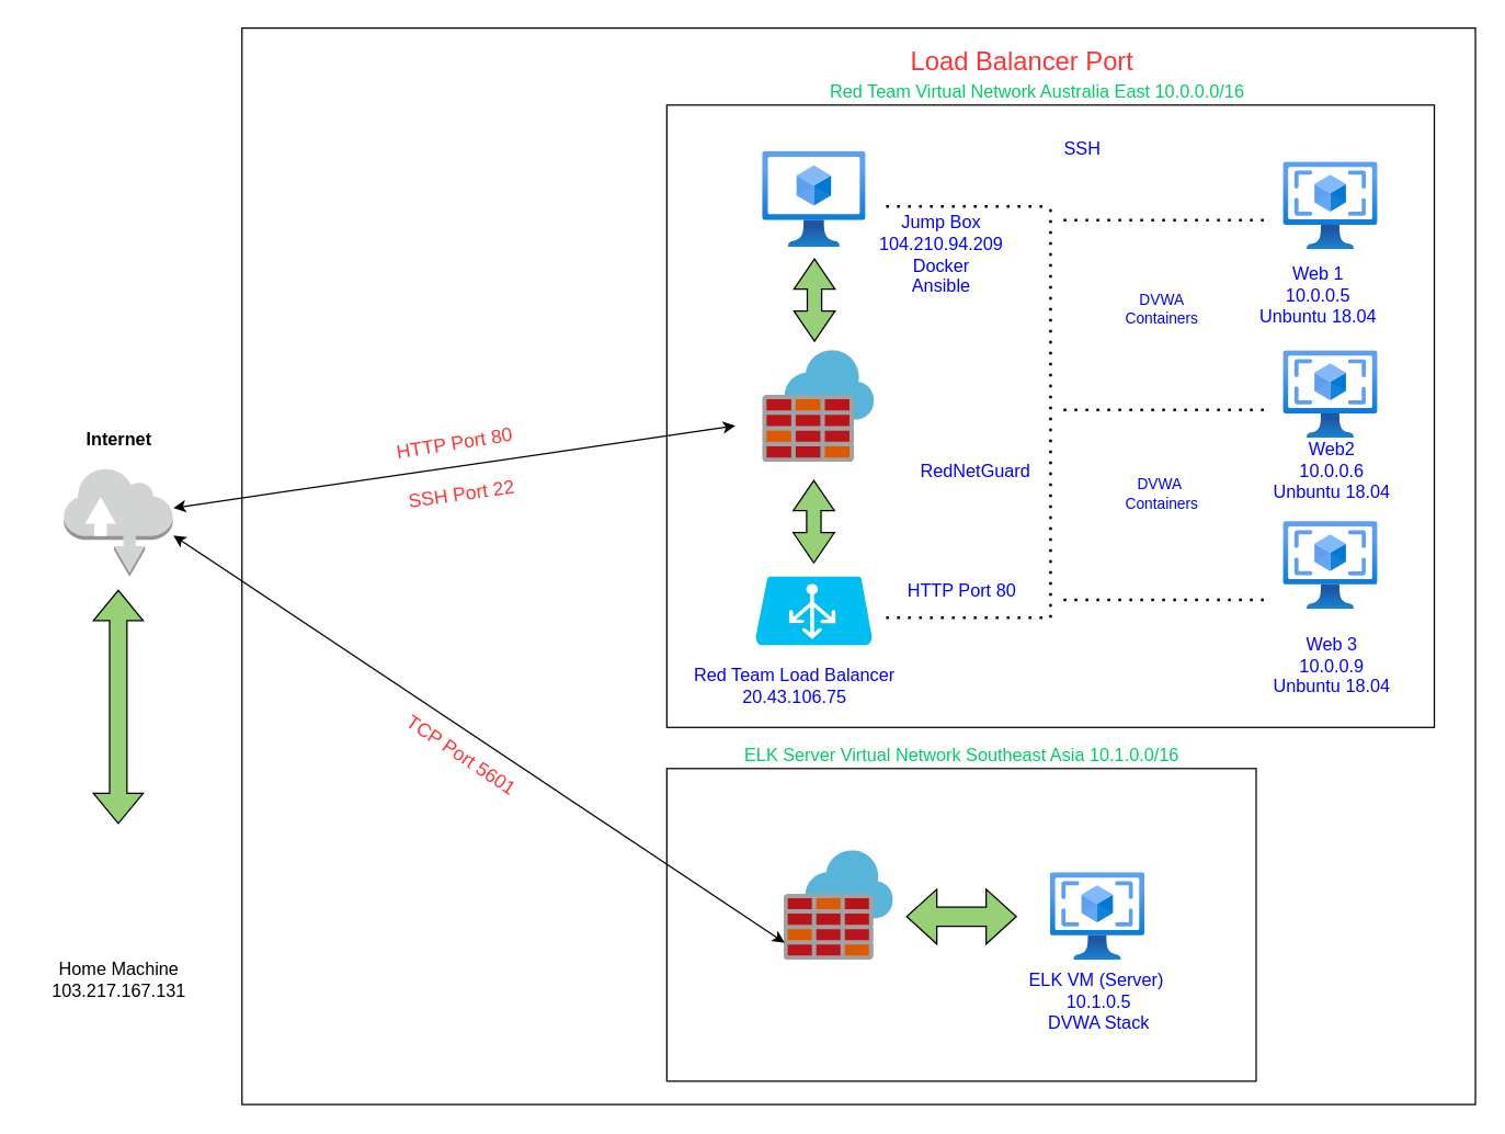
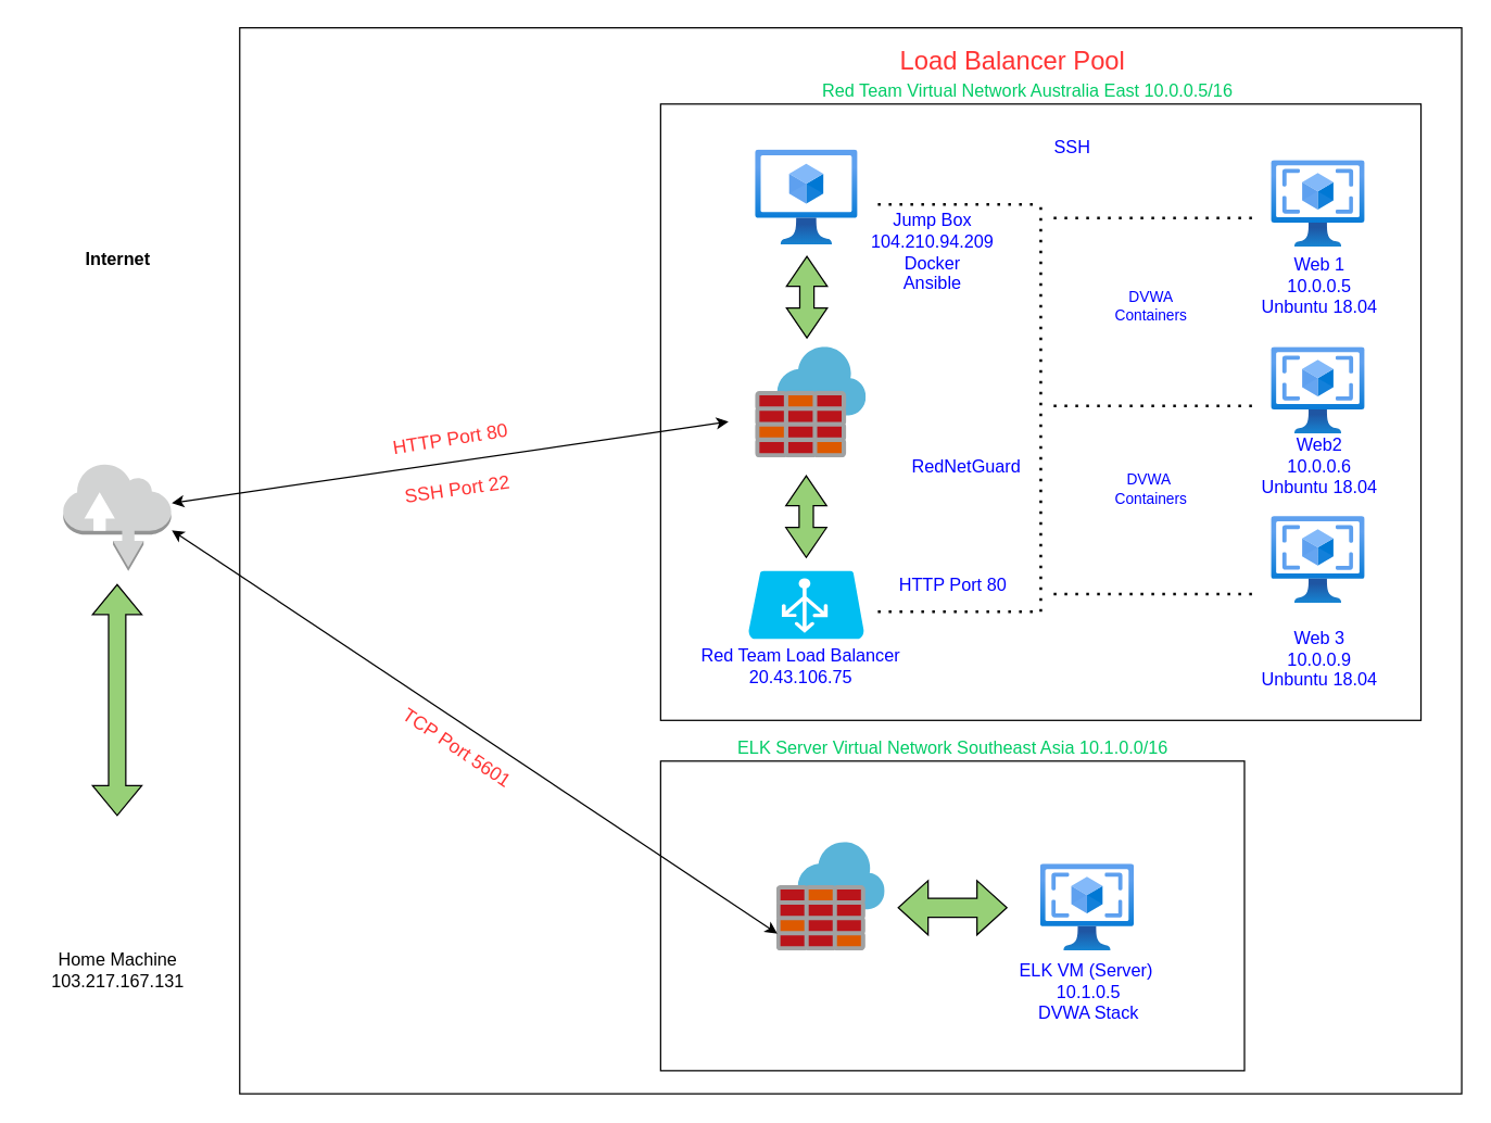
- <mxCell id="35" value="Load Balancer Port" style="text;html=1;resizable=0;autosize=1;align=center;verticalAlign=middle;points=[];fillColor=none;strokeColor=none;rounded=0;fontSize=19;fontColor=#FF3333;" parent="1" vertex="1"><mxGeometry x="655" y="30" width="180" height="30" as="geometry" /></mxCell>
+ <mxCell id="35" value="Load Balancer Pool" style="text;html=1;resizable=0;autosize=1;align=center;verticalAlign=middle;points=[];fillColor=none;strokeColor=none;rounded=0;fontSize=19;fontColor=#FF3333;" parent="1" vertex="1"><mxGeometry x="655" y="30" width="180" height="30" as="geometry" /></mxCell>
- <mxCell id="44" value="Red Team Virtual Network Australia East 10.0.0.0/16" style="text;html=1;resizable=0;autosize=1;align=center;verticalAlign=middle;points=[];fillColor=none;strokeColor=none;rounded=0;fontSize=13;fontColor=#00CC66;" parent="1" vertex="1"><mxGeometry x="596" y="56.13" width="320" height="20" as="geometry" /></mxCell>
+ <mxCell id="44" value="Red Team Virtual Network Australia East 10.0.0.5/16" style="text;html=1;resizable=0;autosize=1;align=center;verticalAlign=middle;points=[];fillColor=none;strokeColor=none;rounded=0;fontSize=13;fontColor=#00CC66;" parent="1" vertex="1"><mxGeometry x="596" y="56.13" width="320" height="20" as="geometry" /></mxCell>
- <mxCell id="39" value="Web 1&lt;br style=&quot;font-size: 13px;&quot;&gt;10.0.0.5&lt;br style=&quot;font-size: 13px;&quot;&gt;Unbuntu 18.04" style="text;html=1;resizable=0;autosize=1;align=center;verticalAlign=middle;points=[];fillColor=none;strokeColor=none;rounded=0;fontSize=13;fontColor=#0000FF;" parent="1" vertex="1"><mxGeometry x="910.5" y="190" width="100" height="50" as="geometry" /></mxCell>
+ <mxCell id="39" value="Web 1&lt;br style=&quot;font-size: 13px;&quot;&gt;10.0.0.5&lt;br style=&quot;font-size: 13px;&quot;&gt;Unbuntu 18.04" style="text;html=1;resizable=0;autosize=1;align=center;verticalAlign=middle;points=[];fillColor=none;strokeColor=none;rounded=0;fontSize=13;fontColor=#0000FF;" parent="1" vertex="1"><mxGeometry x="920.5" y="185" width="100" height="50" as="geometry" /></mxCell>
- <mxCell id="23" value="Internet" style="text;html=1;resizable=0;autosize=1;align=center;verticalAlign=middle;points=[];fillColor=none;strokeColor=none;rounded=0;fontStyle=1;fontSize=13;" parent="1" vertex="1"><mxGeometry x="55.76" y="310" width="60" height="20" as="geometry" /></mxCell>
+ <mxCell id="23" value="Internet" style="text;html=1;resizable=0;autosize=1;align=center;verticalAlign=middle;points=[];fillColor=none;strokeColor=none;rounded=0;fontStyle=1;fontSize=13;" parent="1" vertex="1"><mxGeometry x="55.76" y="180" width="60" height="20" as="geometry" /></mxCell>
- <mxCell id="25" value="Red Team Load Balancer&lt;br style=&quot;font-size: 13px;&quot;&gt;20.43.106.75" style="text;html=1;resizable=0;autosize=1;align=center;verticalAlign=middle;points=[];fillColor=none;strokeColor=none;rounded=0;fontSize=13;fontColor=#0000FF;" parent="1" vertex="1"><mxGeometry x="499.25" y="480" width="160" height="40" as="geometry" /></mxCell>
+ <mxCell id="25" value="Red Team Load Balancer&lt;br style=&quot;font-size: 13px;&quot;&gt;20.43.106.75" style="text;html=1;resizable=0;autosize=1;align=center;verticalAlign=middle;points=[];fillColor=none;strokeColor=none;rounded=0;fontSize=13;fontColor=#0000FF;" parent="1" vertex="1"><mxGeometry x="509.25" y="470" width="160" height="40" as="geometry" /></mxCell>
